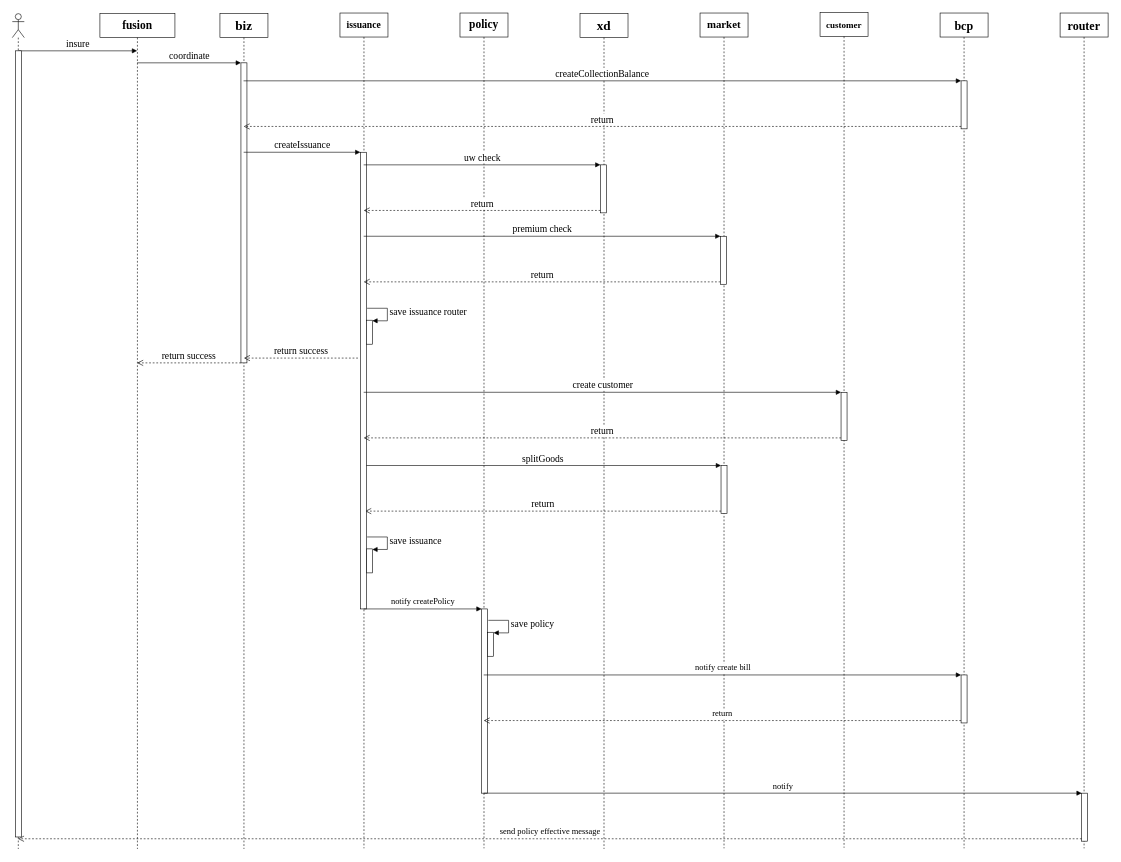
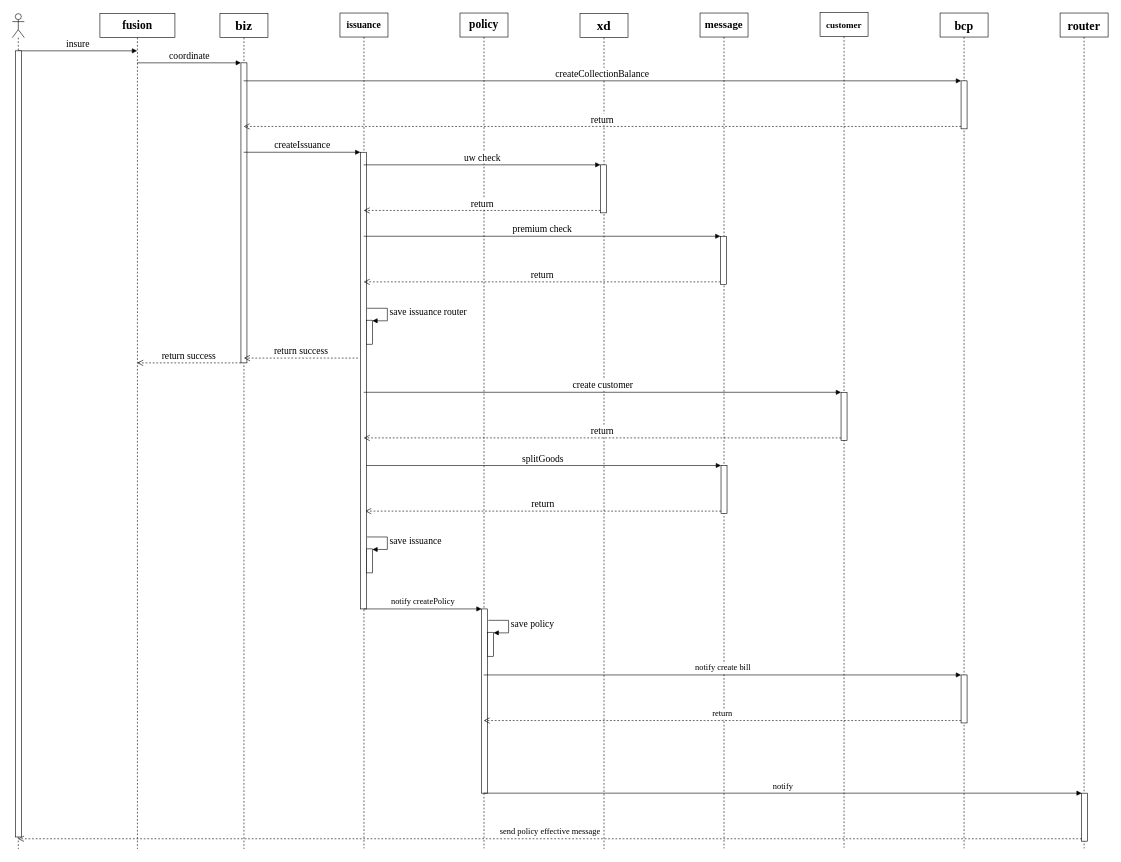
- <mxCell id="13" value="market" style="shape=umlLifeline;perimeter=lifelinePerimeter;whiteSpace=wrap;html=1;container=1;collapsible=0;recursiveResize=0;outlineConnect=0;fontFamily=Lucida Console;fontSize=18;fontStyle=1" parent="1" vertex="1"><mxGeometry x="1166" y="21" width="80" height="1392" as="geometry" /></mxCell>
+ <mxCell id="13" value="message" style="shape=umlLifeline;perimeter=lifelinePerimeter;whiteSpace=wrap;html=1;container=1;collapsible=0;recursiveResize=0;outlineConnect=0;fontFamily=Lucida Console;fontSize=18;fontStyle=1" parent="1" vertex="1"><mxGeometry x="1166" y="21" width="80" height="1392" as="geometry" /></mxCell>
